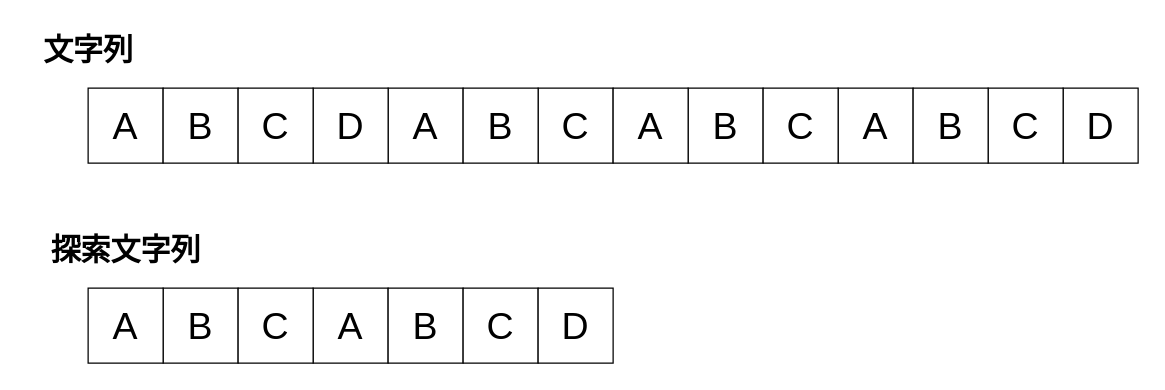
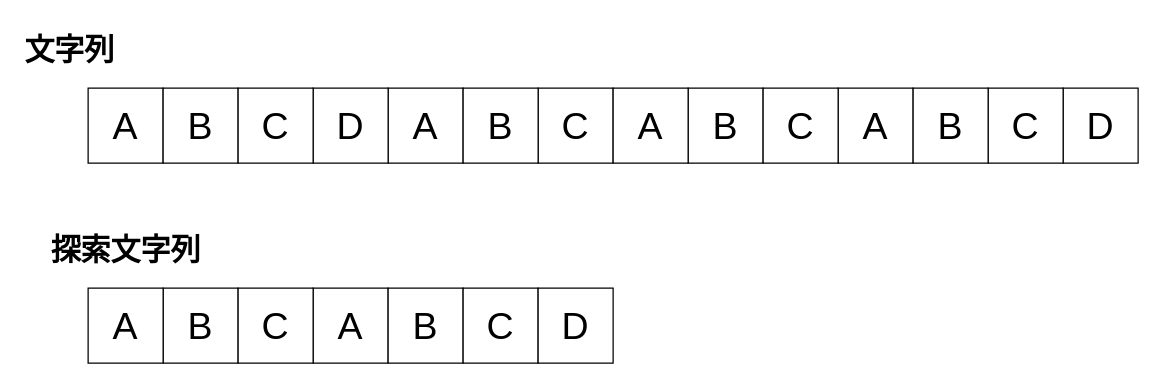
- <mxCell id="23" value="文字列" style="text;strokeColor=none;fillColor=none;html=1;fontSize=24;fontStyle=1;verticalAlign=middle;align=center;" parent="1" vertex="1"><mxGeometry x="20" y="20" width="100" height="40" as="geometry" /></mxCell>
+ <mxCell id="23" value="文字列" style="text;strokeColor=none;fillColor=none;html=1;fontSize=24;fontStyle=1;verticalAlign=middle;align=center;" parent="1" vertex="1"><mxGeometry x="5" y="20" width="100" height="40" as="geometry" /></mxCell>
